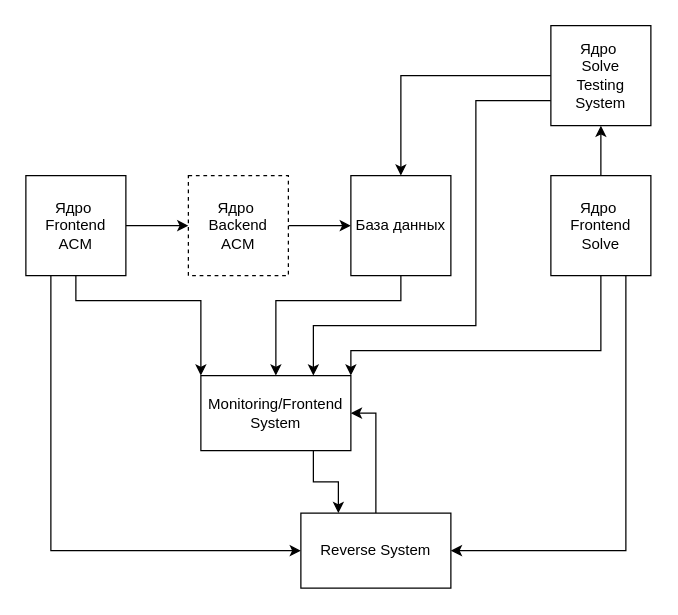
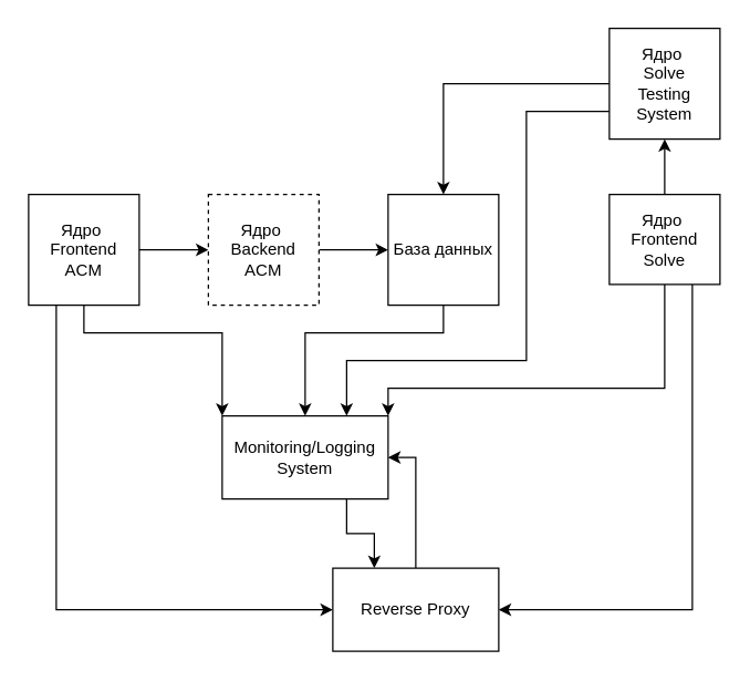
- <mxCell id="13" value="Ядро&amp;nbsp;&lt;br&gt;Frontend &lt;br&gt;Solve" style="whiteSpace=wrap;html=1;aspect=fixed;" vertex="1" parent="1"><mxGeometry x="440" y="140" width="80" height="80" as="geometry" /></mxCell>
+ <mxCell id="13" value="Ядро&amp;nbsp;&lt;br&gt;Frontend &lt;br&gt;Solve" style="whiteSpace=wrap;html=1;aspect=fixed;" vertex="1" parent="1"><mxGeometry x="440" y="140" width="80" height="65" as="geometry" /></mxCell>
- <mxCell id="20" value="Monitoring/Frontend&lt;br&gt;System" style="rounded=0;whiteSpace=wrap;html=1;" vertex="1" parent="1"><mxGeometry x="160" y="300" width="120" height="60" as="geometry" /></mxCell>
+ <mxCell id="20" value="Monitoring/Logging&lt;br&gt;System" style="rounded=0;whiteSpace=wrap;html=1;" vertex="1" parent="1"><mxGeometry x="160" y="300" width="120" height="60" as="geometry" /></mxCell>
- <mxCell id="15" value="Reverse System" style="rounded=0;whiteSpace=wrap;html=1;" vertex="1" parent="1"><mxGeometry x="240" y="410" width="120" height="60" as="geometry" /></mxCell>
+ <mxCell id="15" value="Reverse Proxy" style="rounded=0;whiteSpace=wrap;html=1;" vertex="1" parent="1"><mxGeometry x="240" y="410" width="120" height="60" as="geometry" /></mxCell>
